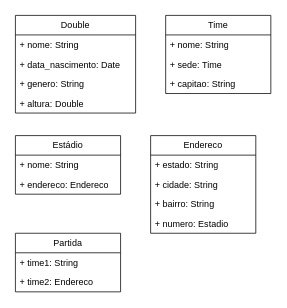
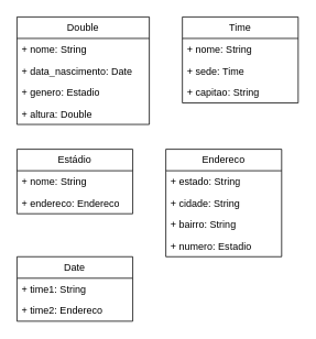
- <mxCell id="5" value="+ genero: String" style="text;strokeColor=none;fillColor=none;align=left;verticalAlign=top;spacingLeft=4;spacingRight=4;overflow=hidden;rotatable=0;points=[[0,0.5],[1,0.5]];portConstraint=eastwest;whiteSpace=wrap;html=1;" vertex="1" parent="2"><mxGeometry y="78" width="160" height="26" as="geometry" /></mxCell>
+ <mxCell id="5" value="+ genero: Estadio" style="text;strokeColor=none;fillColor=none;align=left;verticalAlign=top;spacingLeft=4;spacingRight=4;overflow=hidden;rotatable=0;points=[[0,0.5],[1,0.5]];portConstraint=eastwest;whiteSpace=wrap;html=1;" vertex="1" parent="2"><mxGeometry y="78" width="160" height="26" as="geometry" /></mxCell>
- <mxCell id="19" value="Partida" style="swimlane;fontStyle=0;childLayout=stackLayout;horizontal=1;startSize=26;fillColor=none;horizontalStack=0;resizeParent=1;resizeParentMax=0;resizeLast=0;collapsible=1;marginBottom=0;whiteSpace=wrap;html=1;" vertex="1" parent="1"><mxGeometry x="20" y="310" width="140" height="78" as="geometry" /></mxCell>
+ <mxCell id="19" value="Date" style="swimlane;fontStyle=0;childLayout=stackLayout;horizontal=1;startSize=26;fillColor=none;horizontalStack=0;resizeParent=1;resizeParentMax=0;resizeLast=0;collapsible=1;marginBottom=0;whiteSpace=wrap;html=1;" vertex="1" parent="1"><mxGeometry x="20" y="310" width="140" height="78" as="geometry" /></mxCell>
